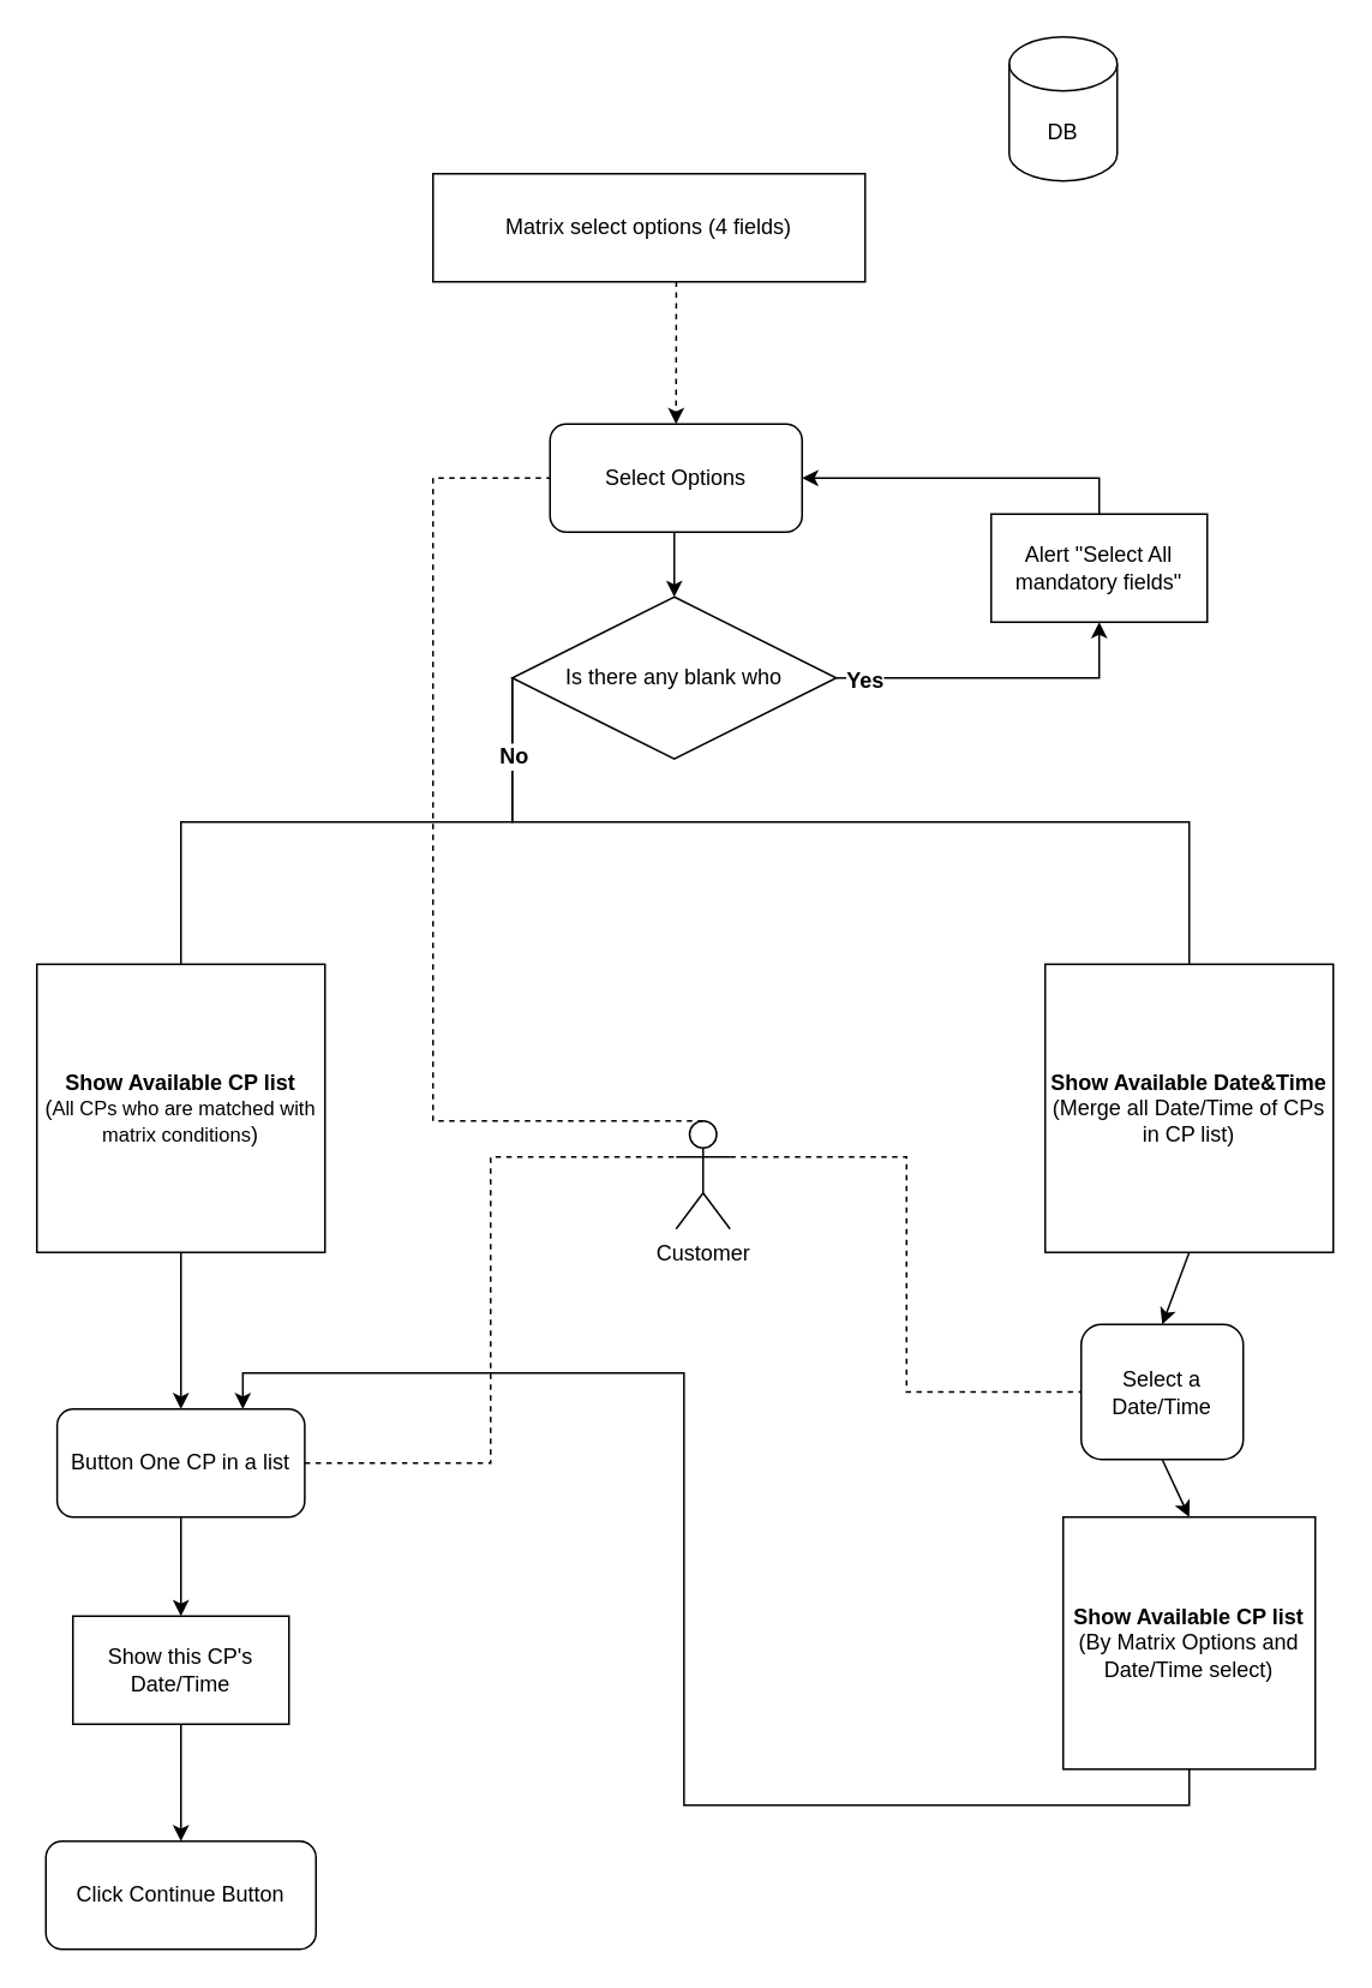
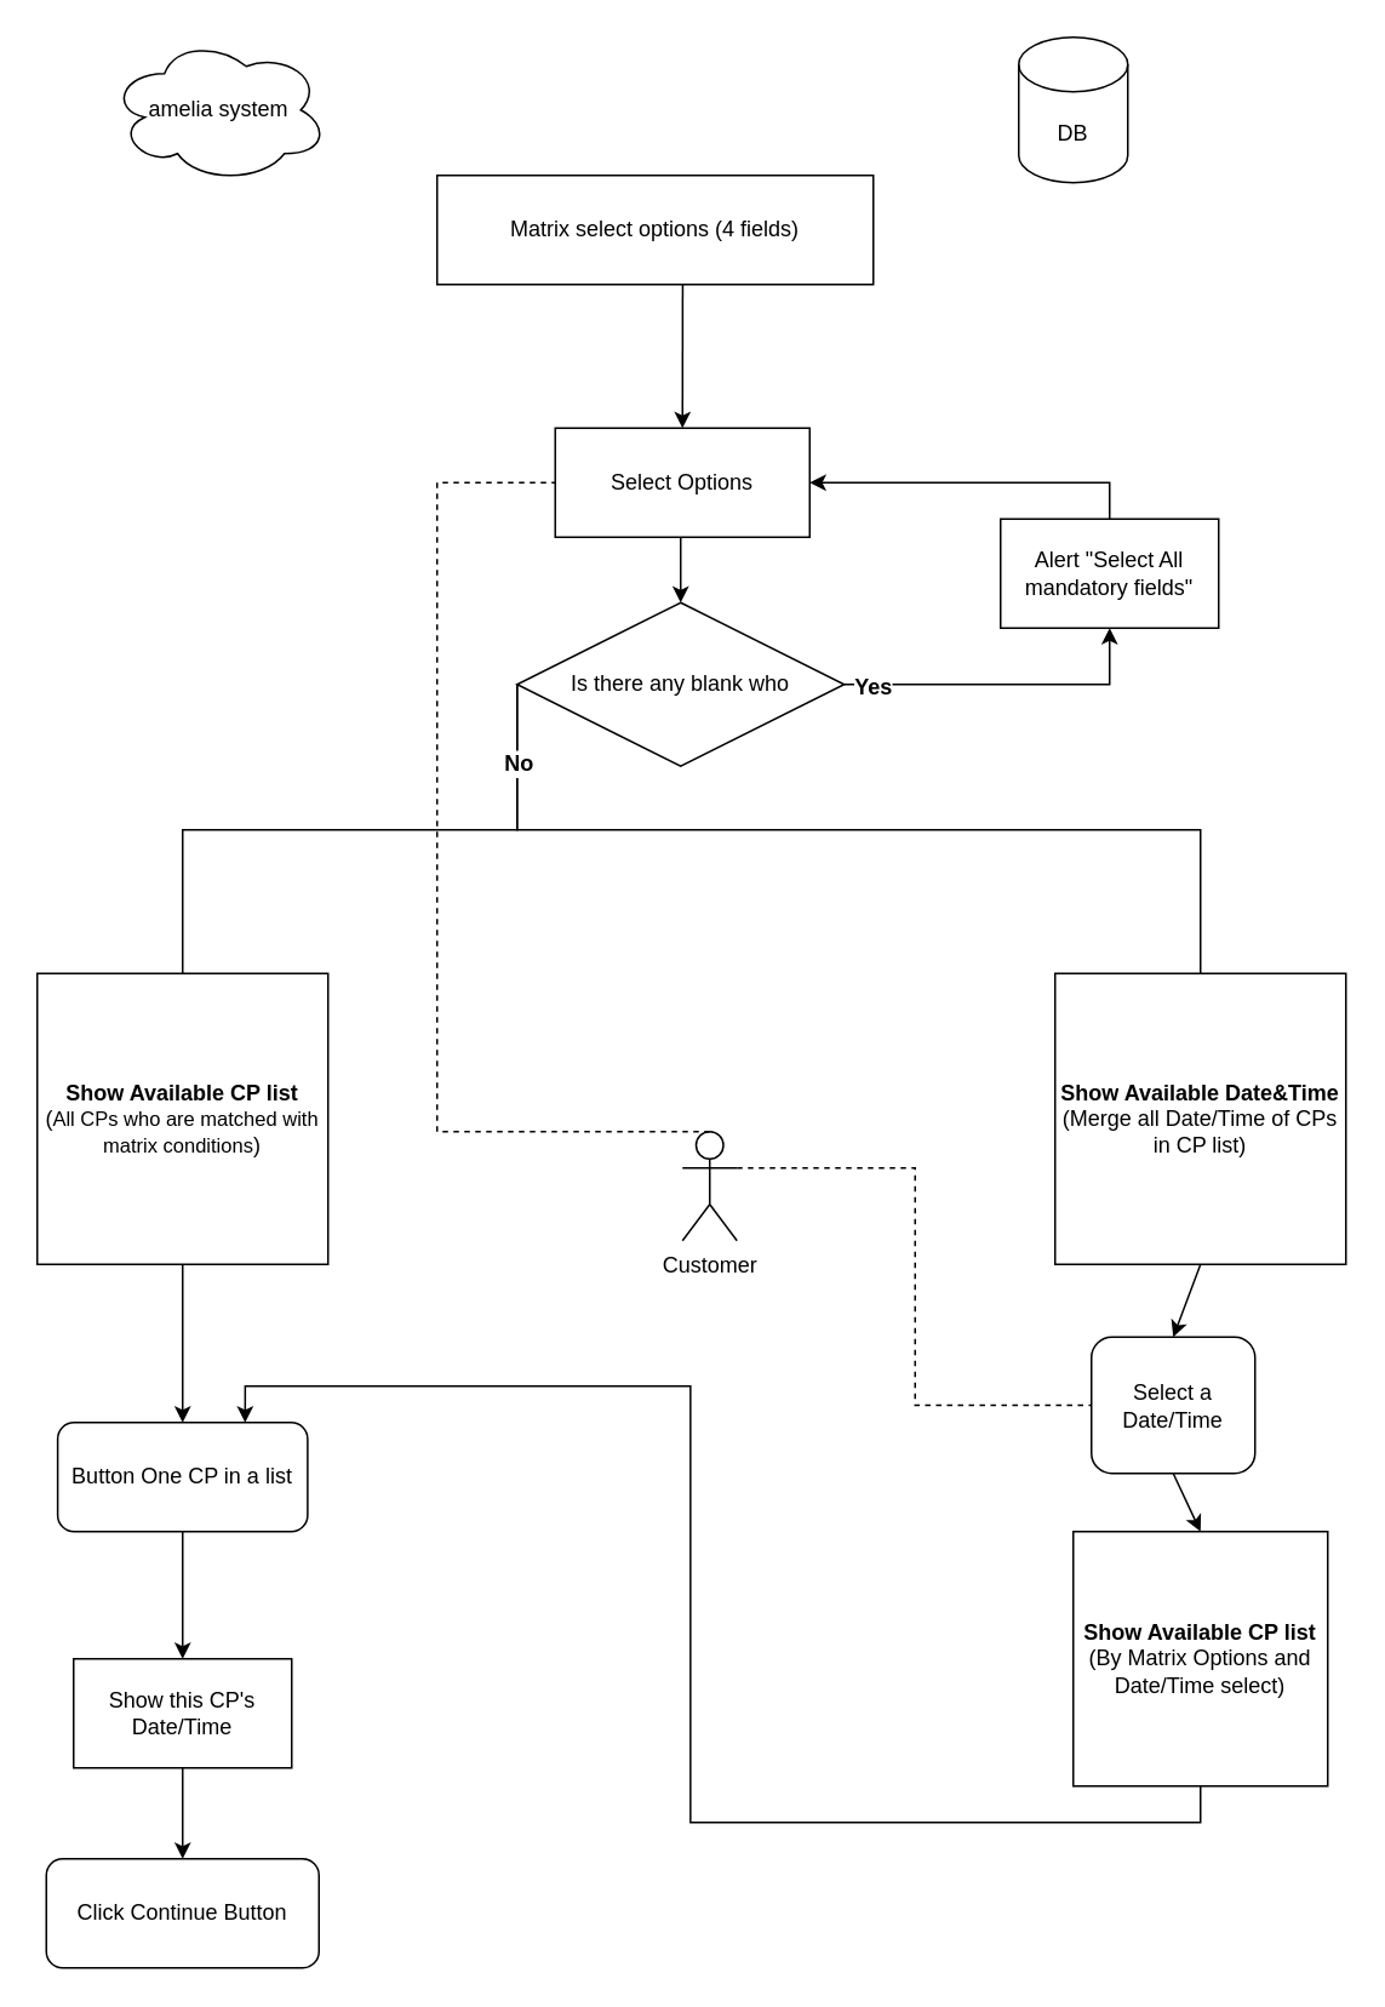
+ <mxCell id="3" value="amelia system" style="ellipse;shape=cloud;whiteSpace=wrap;html=1;" vertex="1" parent="1"><mxGeometry x="60" y="20" width="120" height="80" as="geometry" /></mxCell>
- <mxCell id="29" value="" style="endArrow=classic;html=1;rounded=0;entryX=0.5;entryY=0;entryDx=0;entryDy=0;exitX=0.563;exitY=0.997;exitDx=0;exitDy=0;exitPerimeter=0;dashed=1;" edge="1" parent="1" source="2" target="22"><mxGeometry width="50" height="50" relative="1" as="geometry"><mxPoint x="350" y="345" as="sourcePoint" /><mxPoint x="400" y="295" as="targetPoint" /></mxGeometry></mxCell>
+ <mxCell id="29" value="" style="endArrow=classic;html=1;rounded=0;entryX=0.5;entryY=0;entryDx=0;entryDy=0;exitX=0.563;exitY=0.997;exitDx=0;exitDy=0;exitPerimeter=0;" edge="1" parent="1" source="2" target="22"><mxGeometry width="50" height="50" relative="1" as="geometry"><mxPoint x="350" y="345" as="sourcePoint" /><mxPoint x="400" y="295" as="targetPoint" /></mxGeometry></mxCell>
- <mxCell id="22" value="Select Options" style="rounded=1;whiteSpace=wrap;html=1;" vertex="1" parent="1"><mxGeometry x="305" y="235" width="140" height="60" as="geometry" /></mxCell>
+ <mxCell id="22" value="Select Options" style="whiteSpace=wrap;html=1;rounded=0;" vertex="1" parent="1"><mxGeometry x="305" y="235" width="140" height="60" as="geometry" /></mxCell>
- <mxCell id="12" value="" style="endArrow=none;dashed=1;html=1;rounded=0;entryX=0;entryY=0.333;entryDx=0;entryDy=0;entryPerimeter=0;exitX=1;exitY=0.5;exitDx=0;exitDy=0;edgeStyle=elbowEdgeStyle;" edge="1" parent="1" source="8" target="7"><mxGeometry width="50" height="50" relative="1" as="geometry"><mxPoint x="170" y="692" as="sourcePoint" /><mxPoint x="320" y="612" as="targetPoint" /></mxGeometry></mxCell>
- <mxCell id="15" value="Show this CP's Date/Time" style="rounded=0;whiteSpace=wrap;html=1;" vertex="1" parent="1"><mxGeometry x="40" y="897" width="120" height="60" as="geometry" /></mxCell>
+ <mxCell id="15" value="Show this CP's Date/Time" style="rounded=0;whiteSpace=wrap;html=1;" vertex="1" parent="1"><mxGeometry x="40" y="912" width="120" height="60" as="geometry" /></mxCell>
